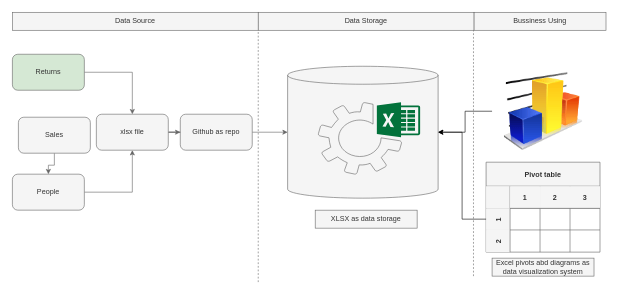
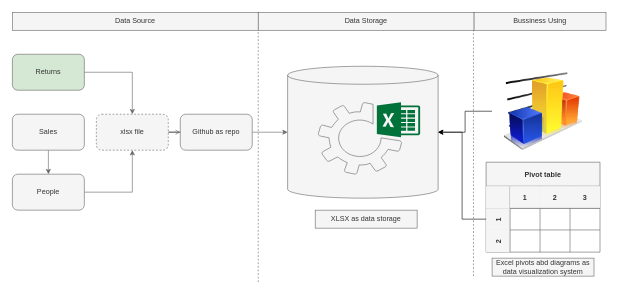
- <mxCell id="35" value="xlsx file" style="rounded=1;whiteSpace=wrap;html=1;fillColor=#f5f5f5;fontColor=#333333;strokeColor=#666666;" parent="1" vertex="1"><mxGeometry x="160" y="190" width="120" height="60" as="geometry" /></mxCell>
+ <mxCell id="35" value="xlsx file" style="rounded=1;whiteSpace=wrap;html=1;fillColor=#f5f5f5;fontColor=#333333;strokeColor=#666666;dashed=1;" parent="1" vertex="1"><mxGeometry x="160" y="190" width="120" height="60" as="geometry" /></mxCell>
- <mxCell id="34" style="edgeStyle=orthogonalEdgeStyle;rounded=0;orthogonalLoop=1;jettySize=auto;html=1;entryX=0;entryY=0.5;entryDx=0;entryDy=0;fillColor=#f5f5f5;strokeColor=#666666;" parent="1" source="35" target="12" edge="1"><mxGeometry relative="1" as="geometry" /></mxCell>
+ <mxCell id="34" style="edgeStyle=orthogonalEdgeStyle;rounded=0;orthogonalLoop=1;jettySize=auto;html=1;entryX=0;entryY=0.5;entryDx=0;entryDy=0;fillColor=#f5f5f5;strokeColor=#666666;endArrow=open;" parent="1" source="35" target="12" edge="1"><mxGeometry relative="1" as="geometry" /></mxCell>
- <mxCell id="10" value="Sales" style="rounded=1;whiteSpace=wrap;html=1;fillColor=#f5f5f5;fontColor=#333333;strokeColor=#666666;" parent="1" vertex="1"><mxGeometry x="30" y="195" width="120" height="60" as="geometry" /></mxCell>
+ <mxCell id="10" value="Sales" style="rounded=1;whiteSpace=wrap;html=1;fillColor=#f5f5f5;fontColor=#333333;strokeColor=#666666;" parent="1" vertex="1"><mxGeometry x="20" y="190" width="120" height="60" as="geometry" /></mxCell>
